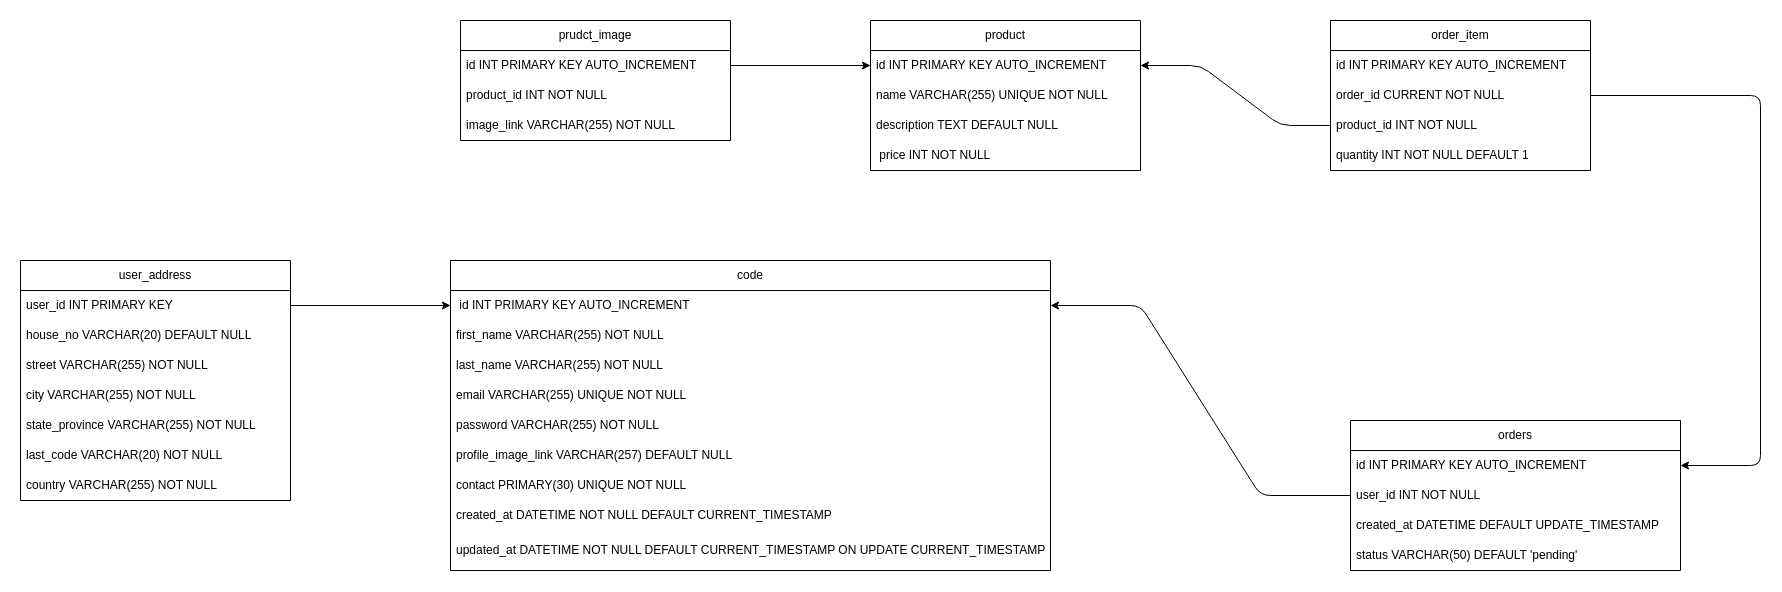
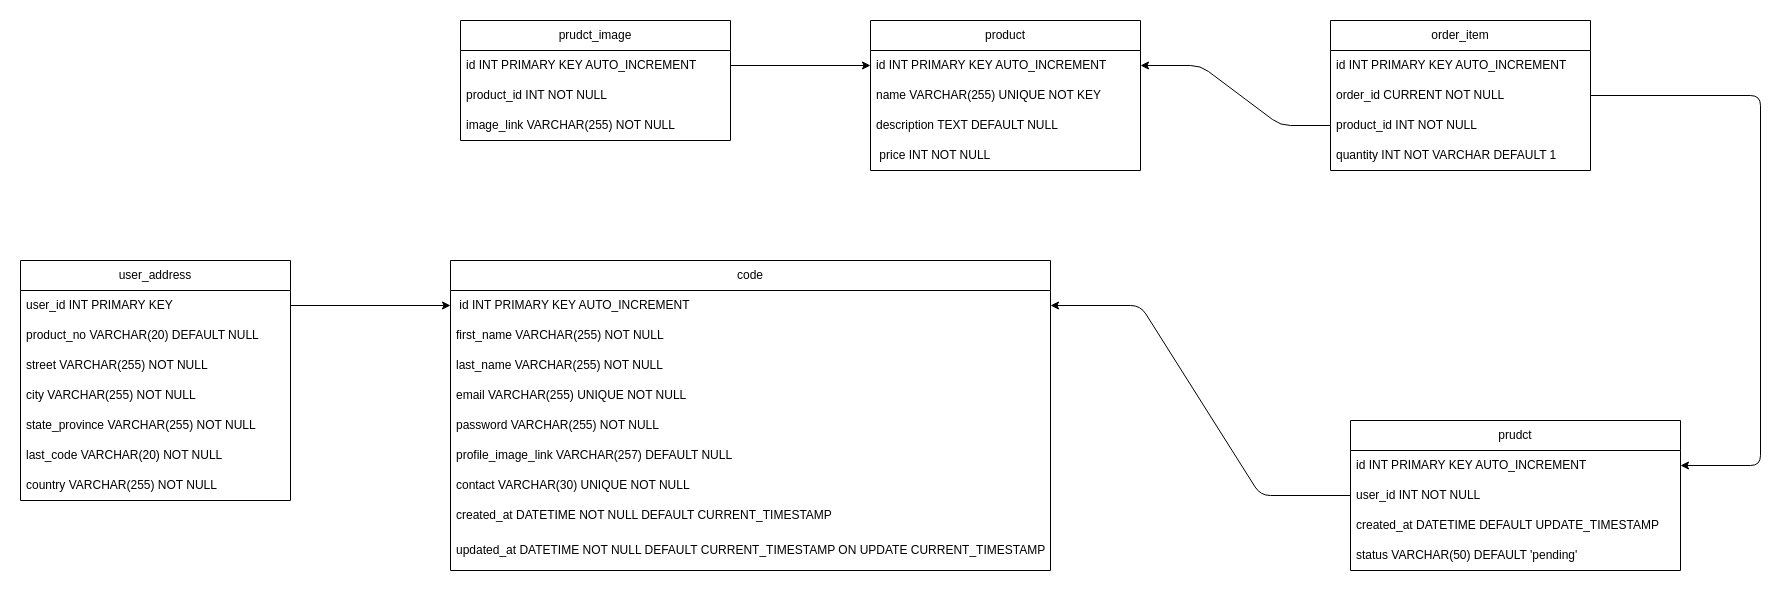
- <mxCell id="23" value="name VARCHAR(255) UNIQUE NOT NULL" style="text;strokeColor=none;fillColor=none;align=left;verticalAlign=middle;spacingLeft=4;spacingRight=4;overflow=hidden;points=[[0,0.5],[1,0.5]];portConstraint=eastwest;rotatable=0;whiteSpace=wrap;html=1;" parent="21" vertex="1"><mxGeometry y="60" width="270" height="30" as="geometry" /></mxCell>
+ <mxCell id="23" value="name VARCHAR(255) UNIQUE NOT KEY" style="text;strokeColor=none;fillColor=none;align=left;verticalAlign=middle;spacingLeft=4;spacingRight=4;overflow=hidden;points=[[0,0.5],[1,0.5]];portConstraint=eastwest;rotatable=0;whiteSpace=wrap;html=1;" parent="21" vertex="1"><mxGeometry y="60" width="270" height="30" as="geometry" /></mxCell>
- <mxCell id="41" value="quantity INT NOT NULL DEFAULT 1" style="text;strokeColor=none;fillColor=none;align=left;verticalAlign=middle;spacingLeft=4;spacingRight=4;overflow=hidden;points=[[0,0.5],[1,0.5]];portConstraint=eastwest;rotatable=0;whiteSpace=wrap;html=1;" parent="37" vertex="1"><mxGeometry y="120" width="260" height="30" as="geometry" /></mxCell>
+ <mxCell id="41" value="quantity INT NOT VARCHAR DEFAULT 1" style="text;strokeColor=none;fillColor=none;align=left;verticalAlign=middle;spacingLeft=4;spacingRight=4;overflow=hidden;points=[[0,0.5],[1,0.5]];portConstraint=eastwest;rotatable=0;whiteSpace=wrap;html=1;" parent="37" vertex="1"><mxGeometry y="120" width="260" height="30" as="geometry" /></mxCell>
- <mxCell id="14" value="house_no VARCHAR(20) DEFAULT NULL" style="text;strokeColor=none;fillColor=none;align=left;verticalAlign=middle;spacingLeft=4;spacingRight=4;overflow=hidden;points=[[0,0.5],[1,0.5]];portConstraint=eastwest;rotatable=0;whiteSpace=wrap;html=1;" parent="12" vertex="1"><mxGeometry y="60" width="270" height="30" as="geometry" /></mxCell>
+ <mxCell id="14" value="product_no VARCHAR(20) DEFAULT NULL" style="text;strokeColor=none;fillColor=none;align=left;verticalAlign=middle;spacingLeft=4;spacingRight=4;overflow=hidden;points=[[0,0.5],[1,0.5]];portConstraint=eastwest;rotatable=0;whiteSpace=wrap;html=1;" parent="12" vertex="1"><mxGeometry y="60" width="270" height="30" as="geometry" /></mxCell>
- <mxCell id="31" value="orders" style="swimlane;fontStyle=0;childLayout=stackLayout;horizontal=1;startSize=30;horizontalStack=0;resizeParent=1;resizeParentMax=0;resizeLast=0;collapsible=1;marginBottom=0;whiteSpace=wrap;html=1;" parent="1" vertex="1"><mxGeometry x="1350" y="420" width="330" height="150" as="geometry" /></mxCell>
+ <mxCell id="31" value="prudct" style="swimlane;fontStyle=0;childLayout=stackLayout;horizontal=1;startSize=30;horizontalStack=0;resizeParent=1;resizeParentMax=0;resizeLast=0;collapsible=1;marginBottom=0;whiteSpace=wrap;html=1;" parent="1" vertex="1"><mxGeometry x="1350" y="420" width="330" height="150" as="geometry" /></mxCell>
- <mxCell id="9" value="contact PRIMARY(30) UNIQUE NOT NULL" style="text;strokeColor=none;fillColor=none;align=left;verticalAlign=middle;spacingLeft=4;spacingRight=4;overflow=hidden;points=[[0,0.5],[1,0.5]];portConstraint=eastwest;rotatable=0;whiteSpace=wrap;html=1;" parent="2" vertex="1"><mxGeometry y="210" width="600" height="30" as="geometry" /></mxCell>
+ <mxCell id="9" value="contact VARCHAR(30) UNIQUE NOT NULL" style="text;strokeColor=none;fillColor=none;align=left;verticalAlign=middle;spacingLeft=4;spacingRight=4;overflow=hidden;points=[[0,0.5],[1,0.5]];portConstraint=eastwest;rotatable=0;whiteSpace=wrap;html=1;" parent="2" vertex="1"><mxGeometry y="210" width="600" height="30" as="geometry" /></mxCell>
